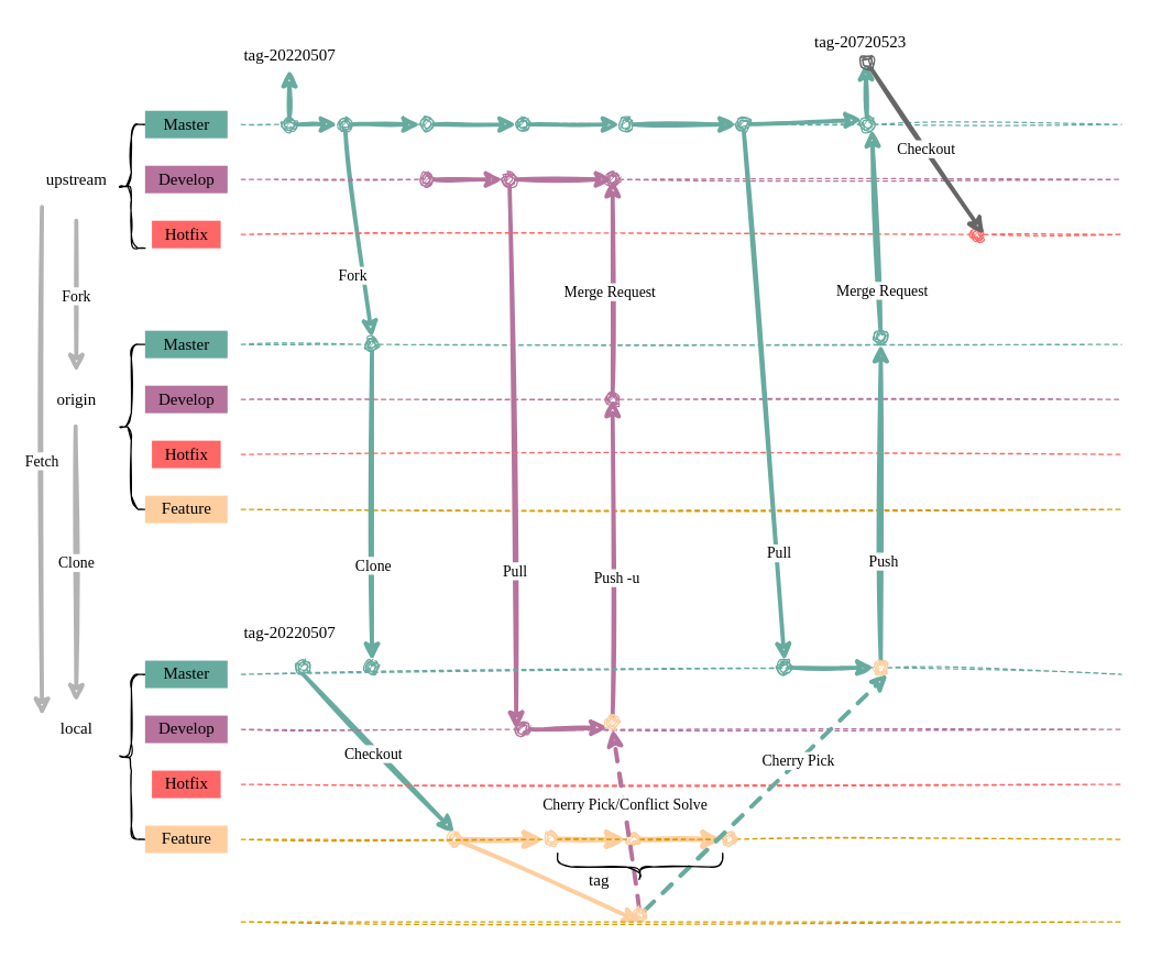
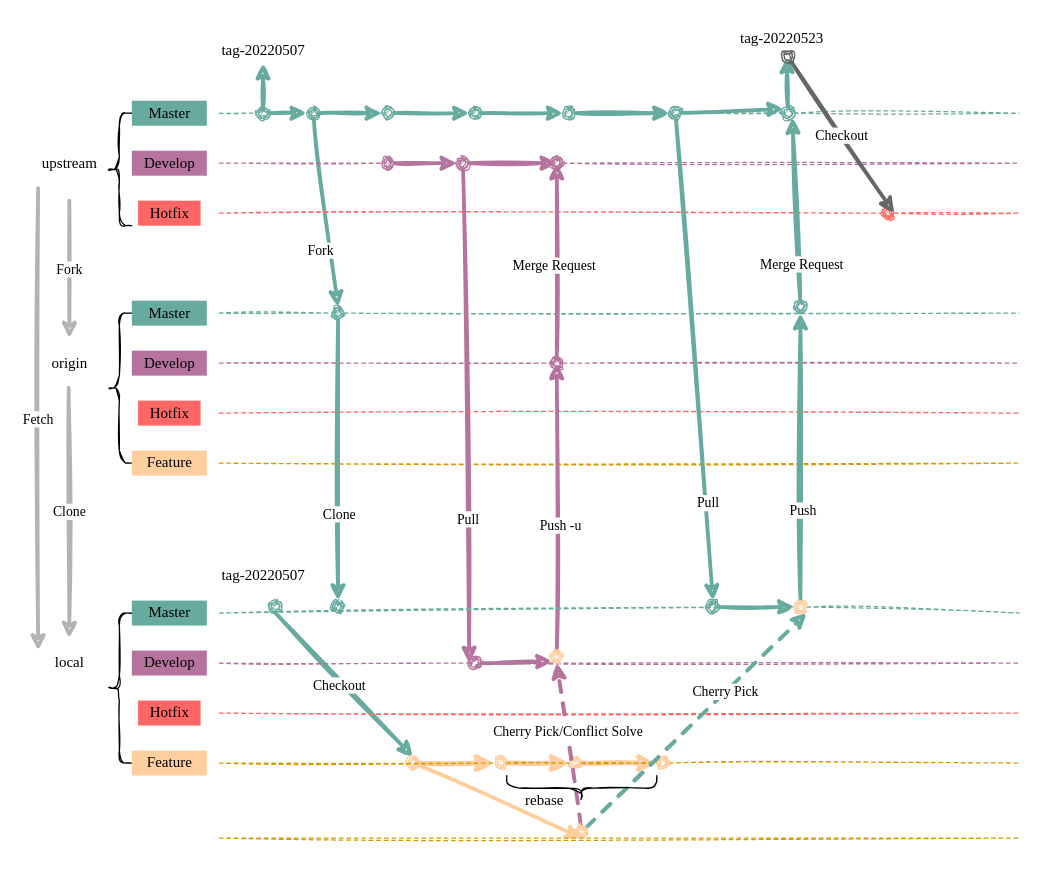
- <mxCell id="115" value="tag-20720523" style="text;html=1;align=center;verticalAlign=middle;resizable=0;points=[];autosize=1;strokeColor=none;fillColor=none;fontFamily=Comic Sans MS;fontColor=#000000;" parent="1" vertex="1"><mxGeometry x="575" y="20" width="100" height="20" as="geometry" /></mxCell>
+ <mxCell id="115" value="tag-20220523" style="text;html=1;align=center;verticalAlign=middle;resizable=0;points=[];autosize=1;strokeColor=none;fillColor=none;fontFamily=Comic Sans MS;fontColor=#000000;" parent="1" vertex="1"><mxGeometry x="575" y="20" width="100" height="20" as="geometry" /></mxCell>
- <mxCell id="69" value="tag" style="text;html=1;align=center;verticalAlign=middle;resizable=0;points=[];autosize=1;strokeColor=none;fillColor=none;fontFamily=Comic Sans MS;fontColor=#000000;" parent="1" vertex="1"><mxGeometry x="410" y="630" width="50" height="20" as="geometry" /></mxCell>
+ <mxCell id="69" value="rebase" style="text;html=1;align=center;verticalAlign=middle;resizable=0;points=[];autosize=1;strokeColor=none;fillColor=none;fontFamily=Comic Sans MS;fontColor=#000000;" parent="1" vertex="1"><mxGeometry x="410" y="630" width="50" height="20" as="geometry" /></mxCell>
